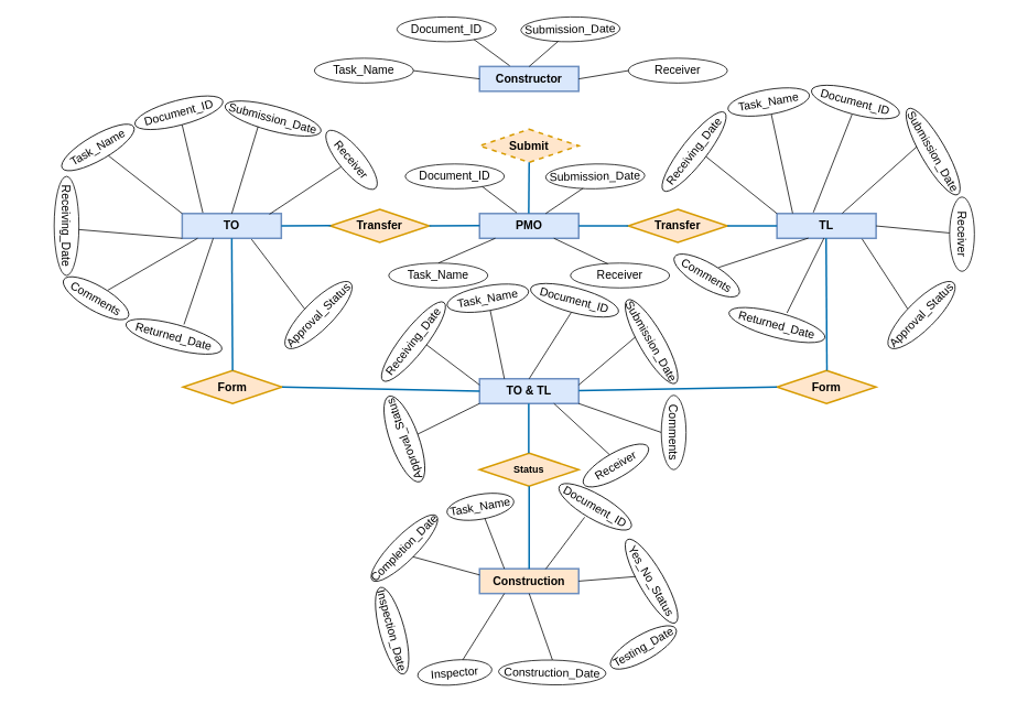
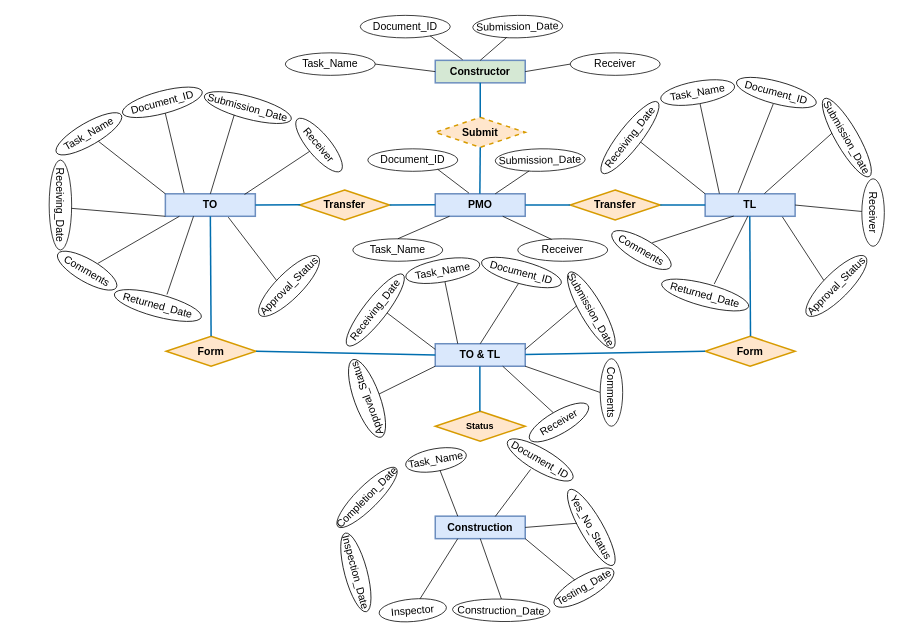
- <mxCell id="2" value="&lt;b&gt;&lt;font style=&quot;font-size: 14px;&quot;&gt;Constructor&lt;/font&gt;&lt;/b&gt;" style="rounded=0;whiteSpace=wrap;html=1;strokeWidth=2;fillColor=#dae8fc;strokeColor=#6c8ebf;" vertex="1" parent="1"><mxGeometry x="580" y="80" width="120" height="30" as="geometry" /></mxCell>
+ <mxCell id="2" value="&lt;b&gt;&lt;font style=&quot;font-size: 14px;&quot;&gt;Constructor&lt;/font&gt;&lt;/b&gt;" style="rounded=0;whiteSpace=wrap;html=1;strokeWidth=2;fillColor=#d5e8d4;strokeColor=#6c8ebf;" vertex="1" parent="1"><mxGeometry x="580" y="80" width="120" height="30" as="geometry" /></mxCell>
+ <mxCell id="18" value="" style="endArrow=none;html=1;rounded=0;exitX=0.5;exitY=0;exitDx=0;exitDy=0;strokeWidth=2;fillColor=#1ba1e2;strokeColor=#006EAF;entryX=0.5;entryY=1;entryDx=0;entryDy=0;" edge="1" parent="1" source="8" target="2"><mxGeometry width="50" height="50" relative="1" as="geometry"><mxPoint x="610" y="138" as="sourcePoint" /><mxPoint x="640" y="118" as="targetPoint" /></mxGeometry></mxCell>
- <mxCell id="21" value="" style="endArrow=none;html=1;rounded=0;exitX=0.5;exitY=0;exitDx=0;exitDy=0;strokeWidth=2;fillColor=#1ba1e2;strokeColor=#006EAF;entryX=0.5;entryY=1;entryDx=0;entryDy=0;" edge="1" parent="1" source="3" target="10"><mxGeometry width="50" height="50" relative="1" as="geometry"><mxPoint x="639.5" y="688" as="sourcePoint" /><mxPoint x="639.5" y="628" as="targetPoint" /></mxGeometry></mxCell>
- <mxCell id="98" value="" style="endArrow=none;html=1;rounded=0;exitX=0;exitY=0.25;exitDx=0;exitDy=0;entryX=0.5;entryY=1;entryDx=0;entryDy=0;" edge="1" target="90" parent="1" source="3"><mxGeometry width="50" height="50" relative="1" as="geometry"><mxPoint x="579.996" y="748.5" as="sourcePoint" /><mxPoint x="510" y="688" as="targetPoint" /></mxGeometry></mxCell>
- <mxCell id="3" value="&lt;b&gt;&lt;font style=&quot;font-size: 14px;&quot;&gt;Construction&lt;/font&gt;&lt;/b&gt;" style="rounded=0;whiteSpace=wrap;html=1;strokeWidth=2;fillColor=#ffe6cc;strokeColor=#6c8ebf;" vertex="1" parent="1"><mxGeometry x="580" y="688" width="120" height="30" as="geometry" /></mxCell>
+ <mxCell id="3" value="&lt;b&gt;&lt;font style=&quot;font-size: 14px;&quot;&gt;Construction&lt;/font&gt;&lt;/b&gt;" style="rounded=0;whiteSpace=wrap;html=1;strokeWidth=2;fillColor=#dae8fc;strokeColor=#6c8ebf;" vertex="1" parent="1"><mxGeometry x="580" y="688" width="120" height="30" as="geometry" /></mxCell>
+ <mxCell id="100" value="" style="endArrow=none;html=1;rounded=0;exitX=1;exitY=1;exitDx=0;exitDy=0;entryX=0.44;entryY=0.009;entryDx=0;entryDy=0;entryPerimeter=0;" edge="1" target="93" parent="1" source="3"><mxGeometry width="50" height="50" relative="1" as="geometry"><mxPoint x="684.996" y="769.5" as="sourcePoint" /><mxPoint x="768.086" y="797.944" as="targetPoint" /></mxGeometry></mxCell>
